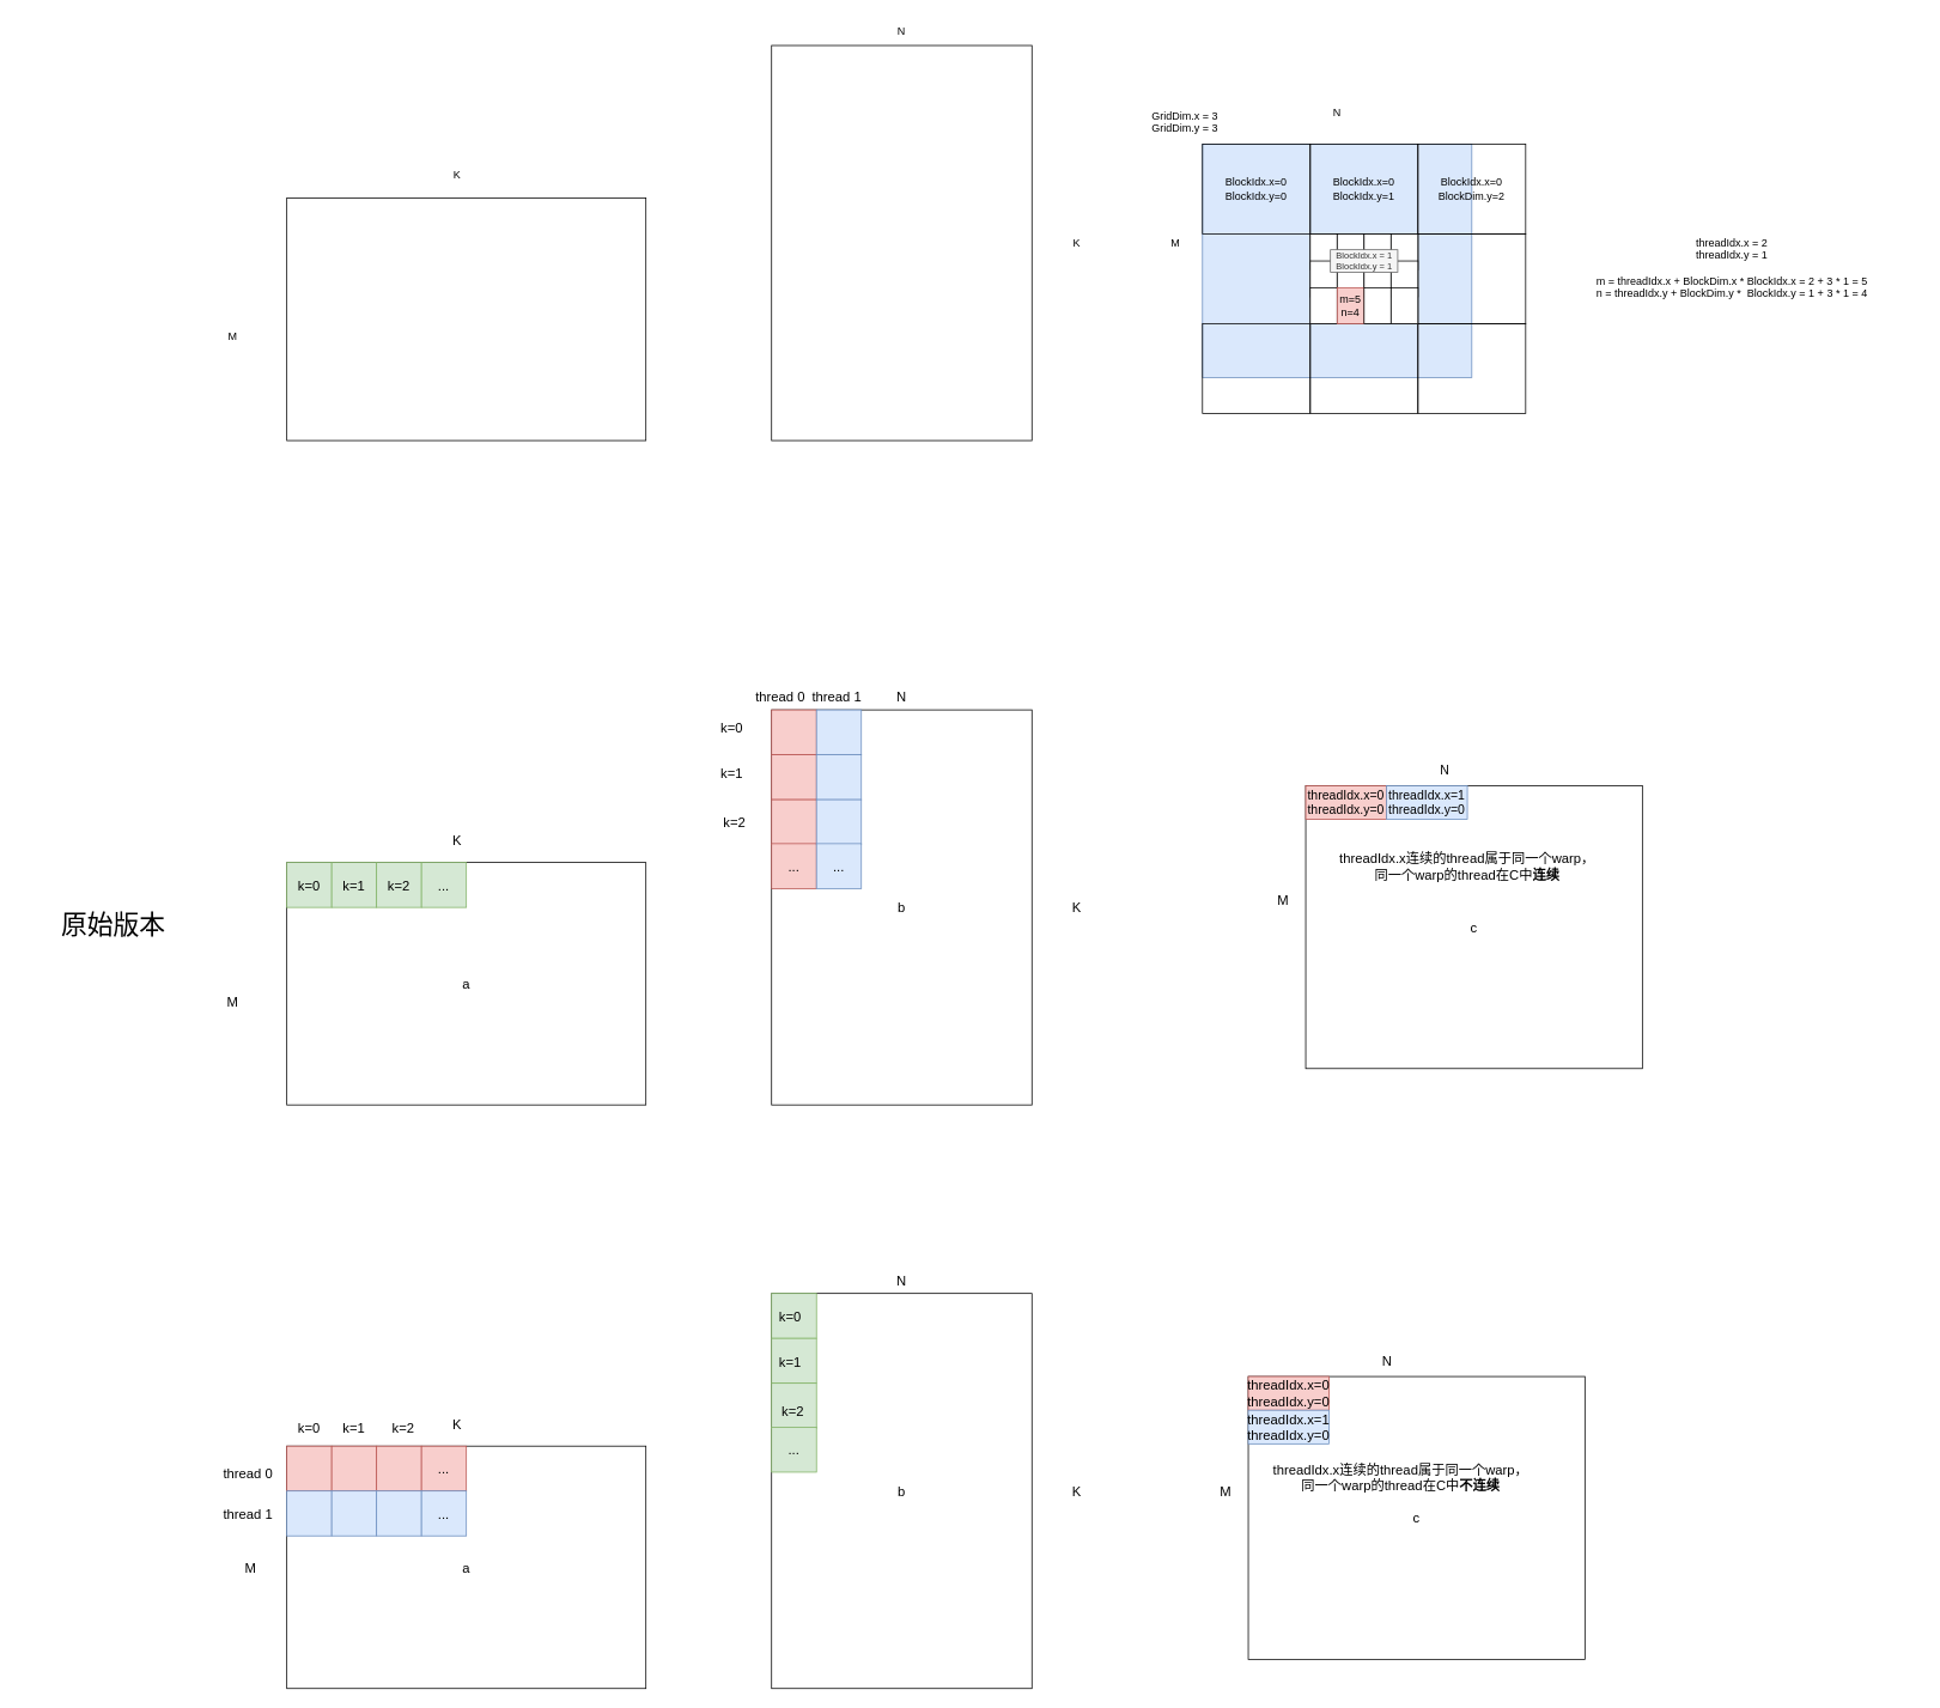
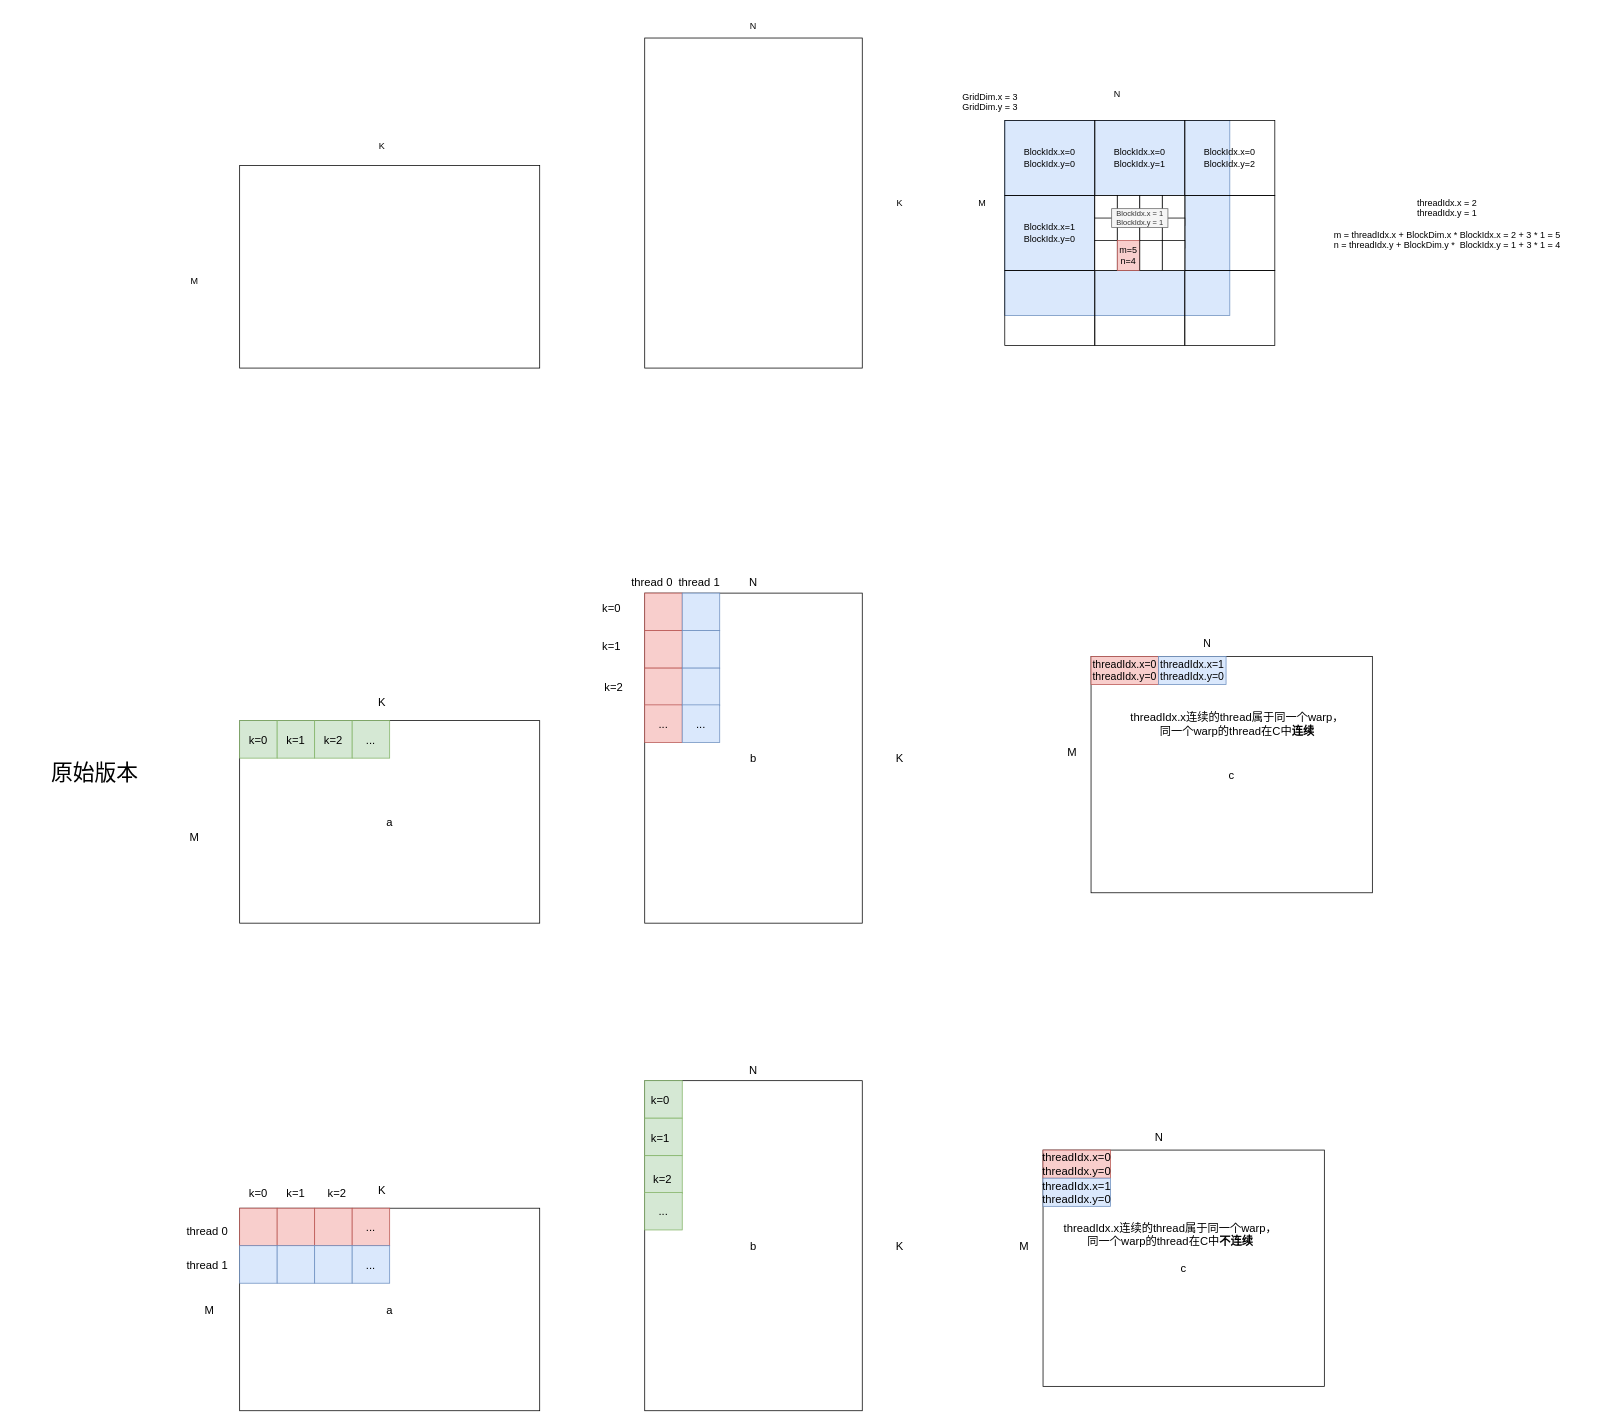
- <mxCell id="17" value="&lt;div&gt;BlockIdx.x=0&lt;/div&gt;&lt;div&gt;BlockDim.y=2&lt;/div&gt;" style="rounded=0;whiteSpace=wrap;html=1;fillColor=none;" vertex="1" parent="1"><mxGeometry x="1579" y="160" width="120" height="100" as="geometry" /></mxCell>
+ <mxCell id="17" value="&lt;div&gt;BlockIdx.x=0&lt;/div&gt;&lt;div&gt;BlockIdx.y=2&lt;/div&gt;" style="rounded=0;whiteSpace=wrap;html=1;fillColor=none;" vertex="1" parent="1"><mxGeometry x="1579" y="160" width="120" height="100" as="geometry" /></mxCell>
+ <mxCell id="12" value="&lt;div&gt;BlockIdx.x=1&lt;/div&gt;&lt;div&gt;BlockIdx.y=0&lt;/div&gt;" style="rounded=0;whiteSpace=wrap;html=1;fillColor=none;" vertex="1" parent="1"><mxGeometry x="1339" y="260" width="120" height="100" as="geometry" /></mxCell>
- <mxCell id="82" value="threadIdx.x连续的thread属于同一个warp，同一个warp的thread在C中&lt;b style=&quot;font-size: 15px;&quot;&gt;连续&lt;/b&gt;" style="text;html=1;align=center;verticalAlign=middle;whiteSpace=wrap;rounded=0;fontSize=15;" vertex="1" parent="1"><mxGeometry x="1489" y="954" width="290" height="20" as="geometry" /></mxCell>
+ <mxCell id="82" value="threadIdx.x连续的thread属于同一个warp，同一个warp的thread在C中&lt;b style=&quot;font-size: 15px;&quot;&gt;连续&lt;/b&gt;" style="text;html=1;align=center;verticalAlign=middle;whiteSpace=wrap;rounded=0;fontSize=15;" vertex="1" parent="1"><mxGeometry x="1504" y="954" width="290" height="20" as="geometry" /></mxCell>
